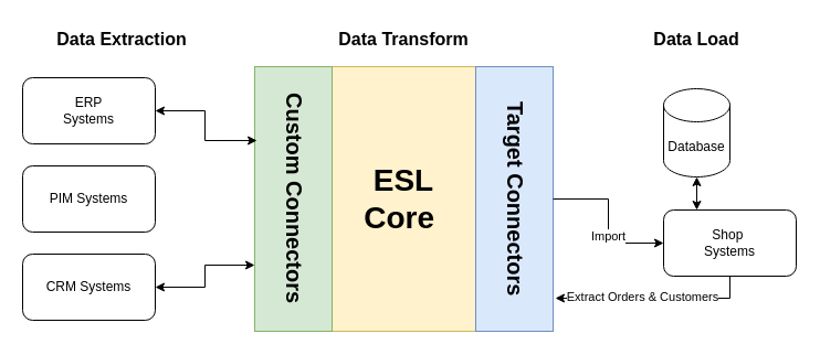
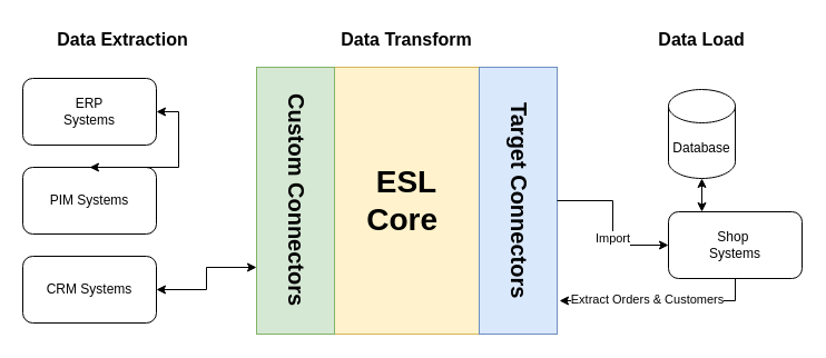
- <mxCell id="14" style="edgeStyle=orthogonalEdgeStyle;rounded=0;orthogonalLoop=1;jettySize=auto;html=1;exitX=1;exitY=0.5;exitDx=0;exitDy=0;entryX=0.971;entryY=0.721;entryDx=0;entryDy=0;entryPerimeter=0;startArrow=classic;startFill=1;" edge="1" parent="1" source="10" target="3"><mxGeometry relative="1" as="geometry" /></mxCell>
+ <mxCell id="14" style="edgeStyle=orthogonalEdgeStyle;rounded=0;orthogonalLoop=1;jettySize=auto;html=1;exitX=1;exitY=0.5;exitDx=0;exitDy=0;startArrow=classic;startFill=1;" edge="1" parent="1" source="10" target="11"><mxGeometry relative="1" as="geometry" /></mxCell>
